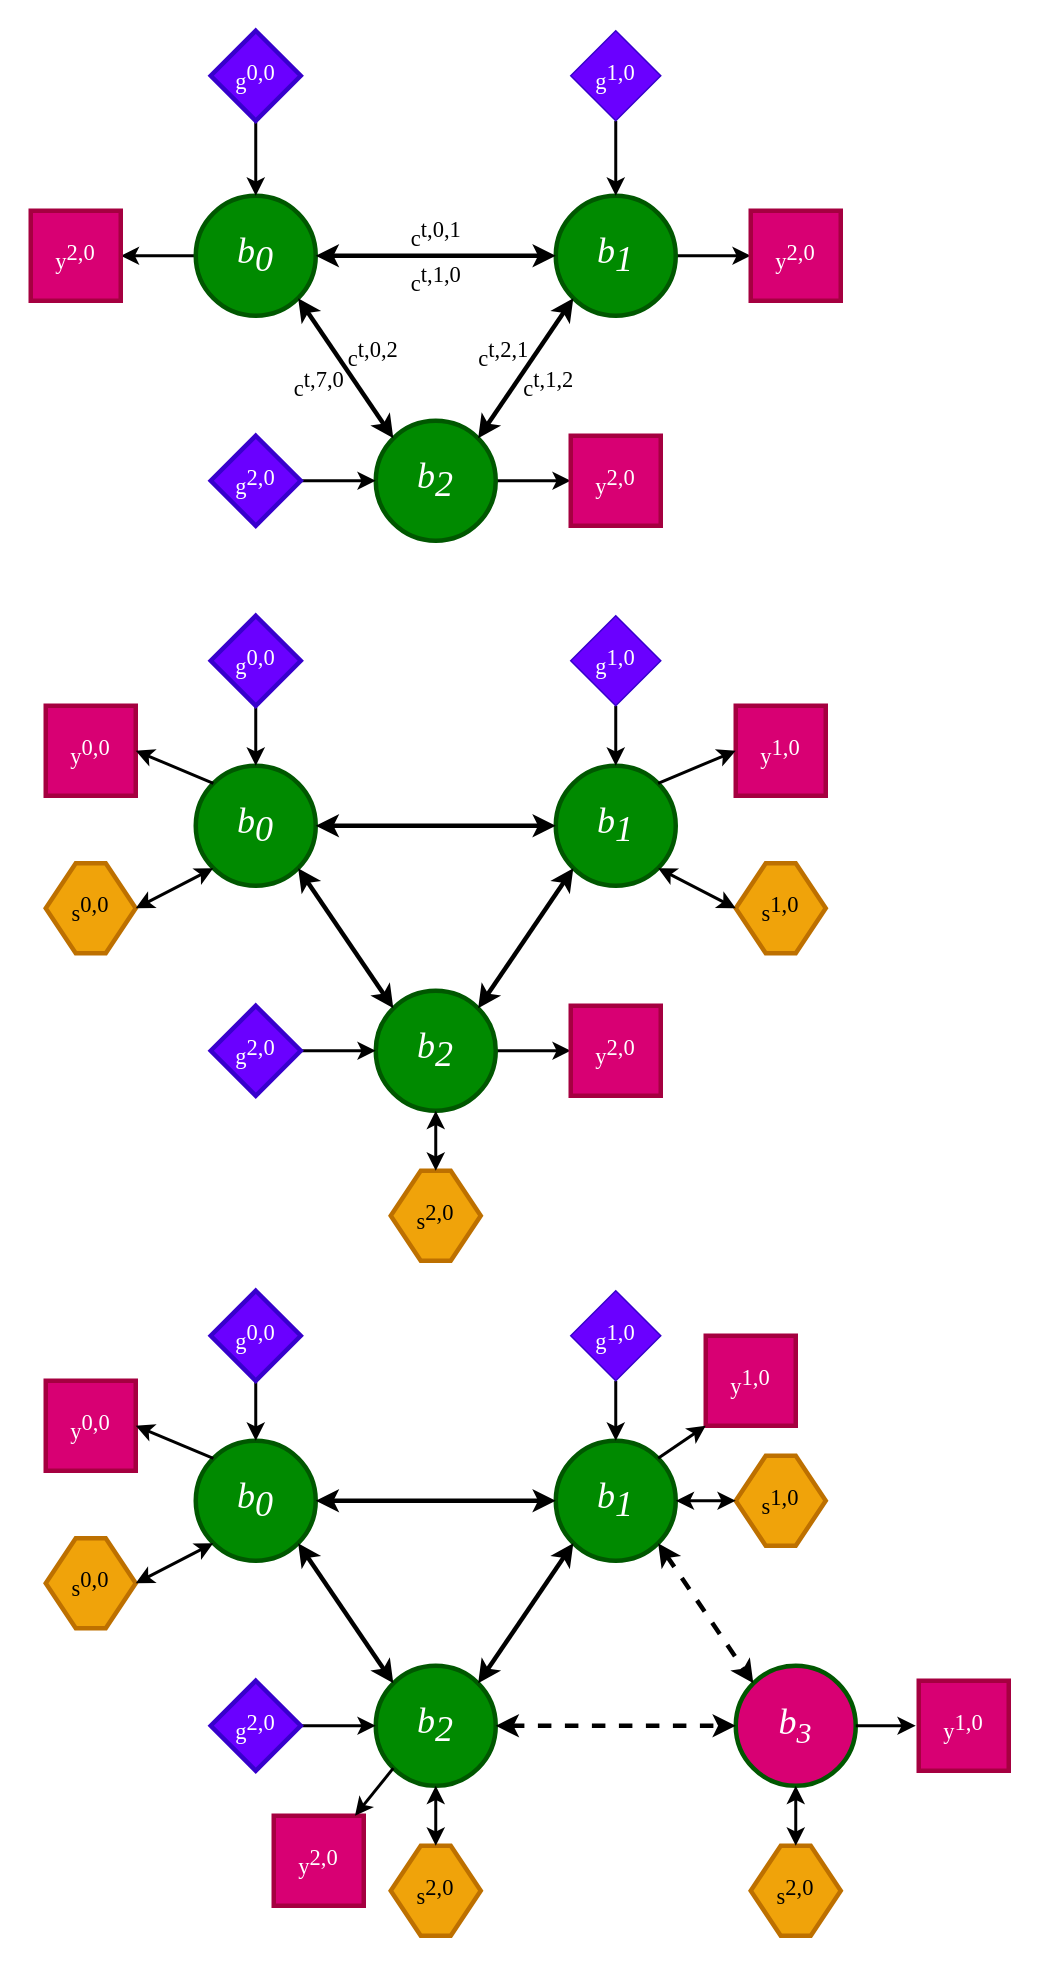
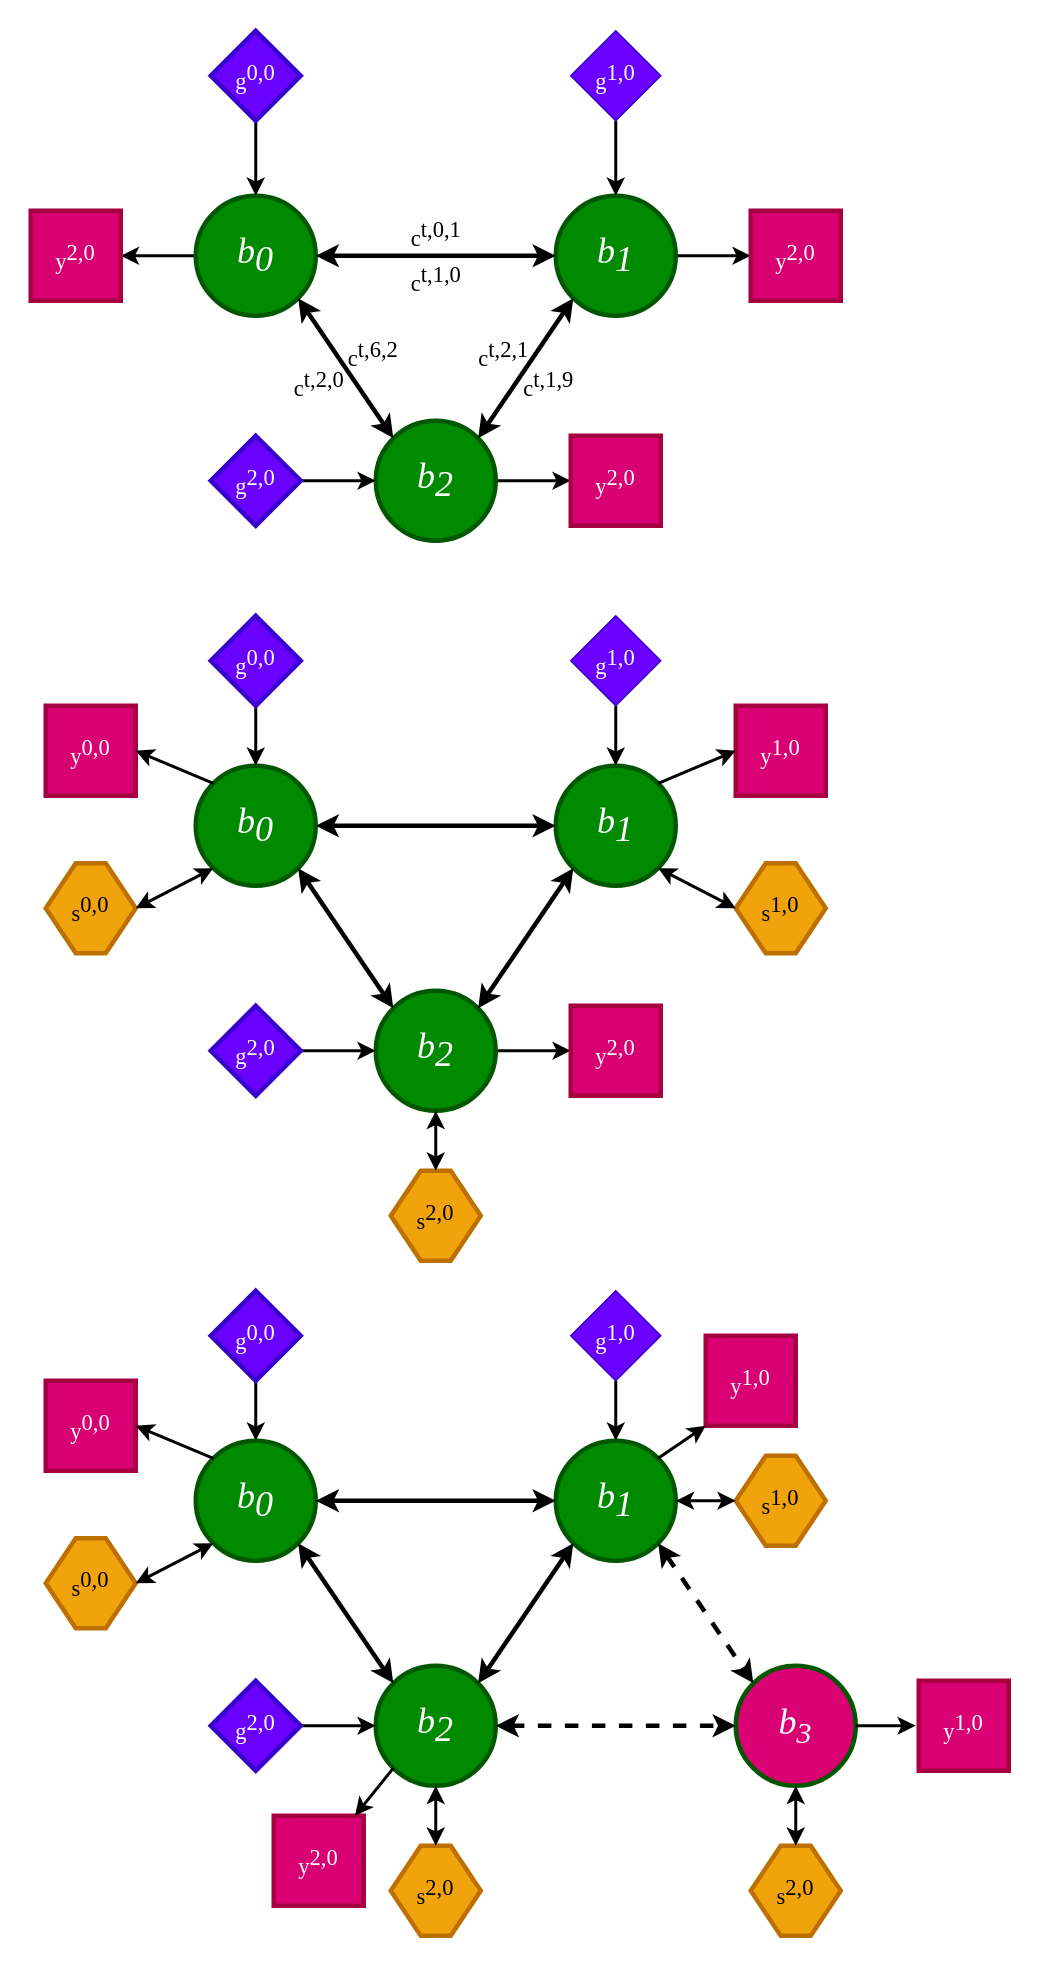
- <mxCell id="18" value="&lt;font face=&quot;Times New Roman&quot; style=&quot;font-size: 15px;&quot;&gt;c&lt;sup style=&quot;font-size: 15px;&quot;&gt;t,0,2&lt;/sup&gt;&lt;/font&gt;" style="text;html=1;align=center;verticalAlign=middle;resizable=0;points=[];autosize=1;strokeColor=none;fillColor=none;fontSize=15;" vertex="1" parent="1"><mxGeometry x="218" y="215" width="60" height="40" as="geometry" /></mxCell>
+ <mxCell id="18" value="&lt;font face=&quot;Times New Roman&quot; style=&quot;font-size: 15px;&quot;&gt;c&lt;sup style=&quot;font-size: 15px;&quot;&gt;t,6,2&lt;/sup&gt;&lt;/font&gt;" style="text;html=1;align=center;verticalAlign=middle;resizable=0;points=[];autosize=1;strokeColor=none;fillColor=none;fontSize=15;" vertex="1" parent="1"><mxGeometry x="218" y="215" width="60" height="40" as="geometry" /></mxCell>
- <mxCell id="19" value="&lt;font face=&quot;Times New Roman&quot; style=&quot;font-size: 15px;&quot;&gt;c&lt;sup style=&quot;font-size: 15px;&quot;&gt;t,7,0&lt;/sup&gt;&lt;/font&gt;" style="text;html=1;align=center;verticalAlign=middle;resizable=0;points=[];autosize=1;strokeColor=none;fillColor=none;fontSize=15;" vertex="1" parent="1"><mxGeometry x="182" y="235" width="60" height="40" as="geometry" /></mxCell>
+ <mxCell id="19" value="&lt;font face=&quot;Times New Roman&quot; style=&quot;font-size: 15px;&quot;&gt;c&lt;sup style=&quot;font-size: 15px;&quot;&gt;t,2,0&lt;/sup&gt;&lt;/font&gt;" style="text;html=1;align=center;verticalAlign=middle;resizable=0;points=[];autosize=1;strokeColor=none;fillColor=none;fontSize=15;" vertex="1" parent="1"><mxGeometry x="182" y="235" width="60" height="40" as="geometry" /></mxCell>
- <mxCell id="21" value="&lt;font face=&quot;Times New Roman&quot; style=&quot;font-size: 15px;&quot;&gt;c&lt;sup style=&quot;font-size: 15px;&quot;&gt;t,1,2&lt;/sup&gt;&lt;/font&gt;" style="text;html=1;align=center;verticalAlign=middle;resizable=0;points=[];autosize=1;strokeColor=none;fillColor=none;fontSize=15;" vertex="1" parent="1"><mxGeometry x="335" y="235" width="60" height="40" as="geometry" /></mxCell>
+ <mxCell id="21" value="&lt;font face=&quot;Times New Roman&quot; style=&quot;font-size: 15px;&quot;&gt;c&lt;sup style=&quot;font-size: 15px;&quot;&gt;t,1,9&lt;/sup&gt;&lt;/font&gt;" style="text;html=1;align=center;verticalAlign=middle;resizable=0;points=[];autosize=1;strokeColor=none;fillColor=none;fontSize=15;" vertex="1" parent="1"><mxGeometry x="335" y="235" width="60" height="40" as="geometry" /></mxCell>
